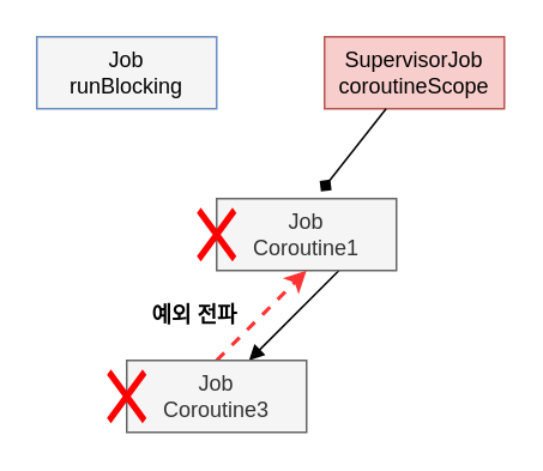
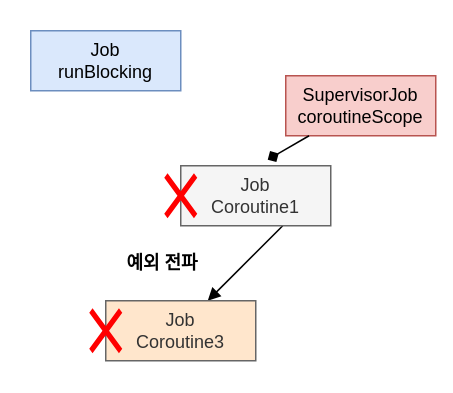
- <mxCell id="3" value="Job&lt;div&gt;runBlocking&lt;/div&gt;" style="rounded=0;whiteSpace=wrap;html=1;fillColor=#f5f5f5;strokeColor=#6c8ebf;" parent="1" vertex="1"><mxGeometry x="20" y="20" width="100" height="40" as="geometry" /></mxCell>
+ <mxCell id="3" value="Job&lt;div&gt;runBlocking&lt;/div&gt;" style="rounded=0;whiteSpace=wrap;html=1;fillColor=#dae8fc;strokeColor=#6c8ebf;" parent="1" vertex="1"><mxGeometry x="20" y="20" width="100" height="40" as="geometry" /></mxCell>
- <mxCell id="2" value="SupervisorJob&lt;div&gt;coroutineScope&lt;/div&gt;" style="rounded=0;whiteSpace=wrap;html=1;fillColor=#f8cecc;strokeColor=#b85450;" parent="1" vertex="1"><mxGeometry x="180" y="20" width="100" height="40" as="geometry" /></mxCell>
+ <mxCell id="2" value="SupervisorJob&lt;div&gt;coroutineScope&lt;/div&gt;" style="rounded=0;whiteSpace=wrap;html=1;fillColor=#f8cecc;strokeColor=#b85450;" parent="1" vertex="1"><mxGeometry x="190" y="50" width="100" height="40" as="geometry" /></mxCell>
- <mxCell id="6" style="rounded=0;orthogonalLoop=1;jettySize=auto;html=1;entryX=0.5;entryY=1;entryDx=0;entryDy=0;exitX=0.5;exitY=0;exitDx=0;exitDy=0;dashed=1;strokeColor=#FF3333;strokeWidth=2;" parent="1" source="7" target="5" edge="1"><mxGeometry relative="1" as="geometry" /></mxCell>
- <mxCell id="7" value="Job&lt;div&gt;Coroutine3&lt;/div&gt;" style="rounded=0;whiteSpace=wrap;html=1;fillColor=#f5f5f5;fontColor=#333333;strokeColor=#666666;" parent="1" vertex="1"><mxGeometry x="70" y="200" width="100" height="40" as="geometry" /></mxCell>
+ <mxCell id="7" value="Job&lt;div&gt;Coroutine3&lt;/div&gt;" style="rounded=0;whiteSpace=wrap;html=1;fillColor=#ffe6cc;fontColor=#333333;strokeColor=#666666;" parent="1" vertex="1"><mxGeometry x="70" y="200" width="100" height="40" as="geometry" /></mxCell>
